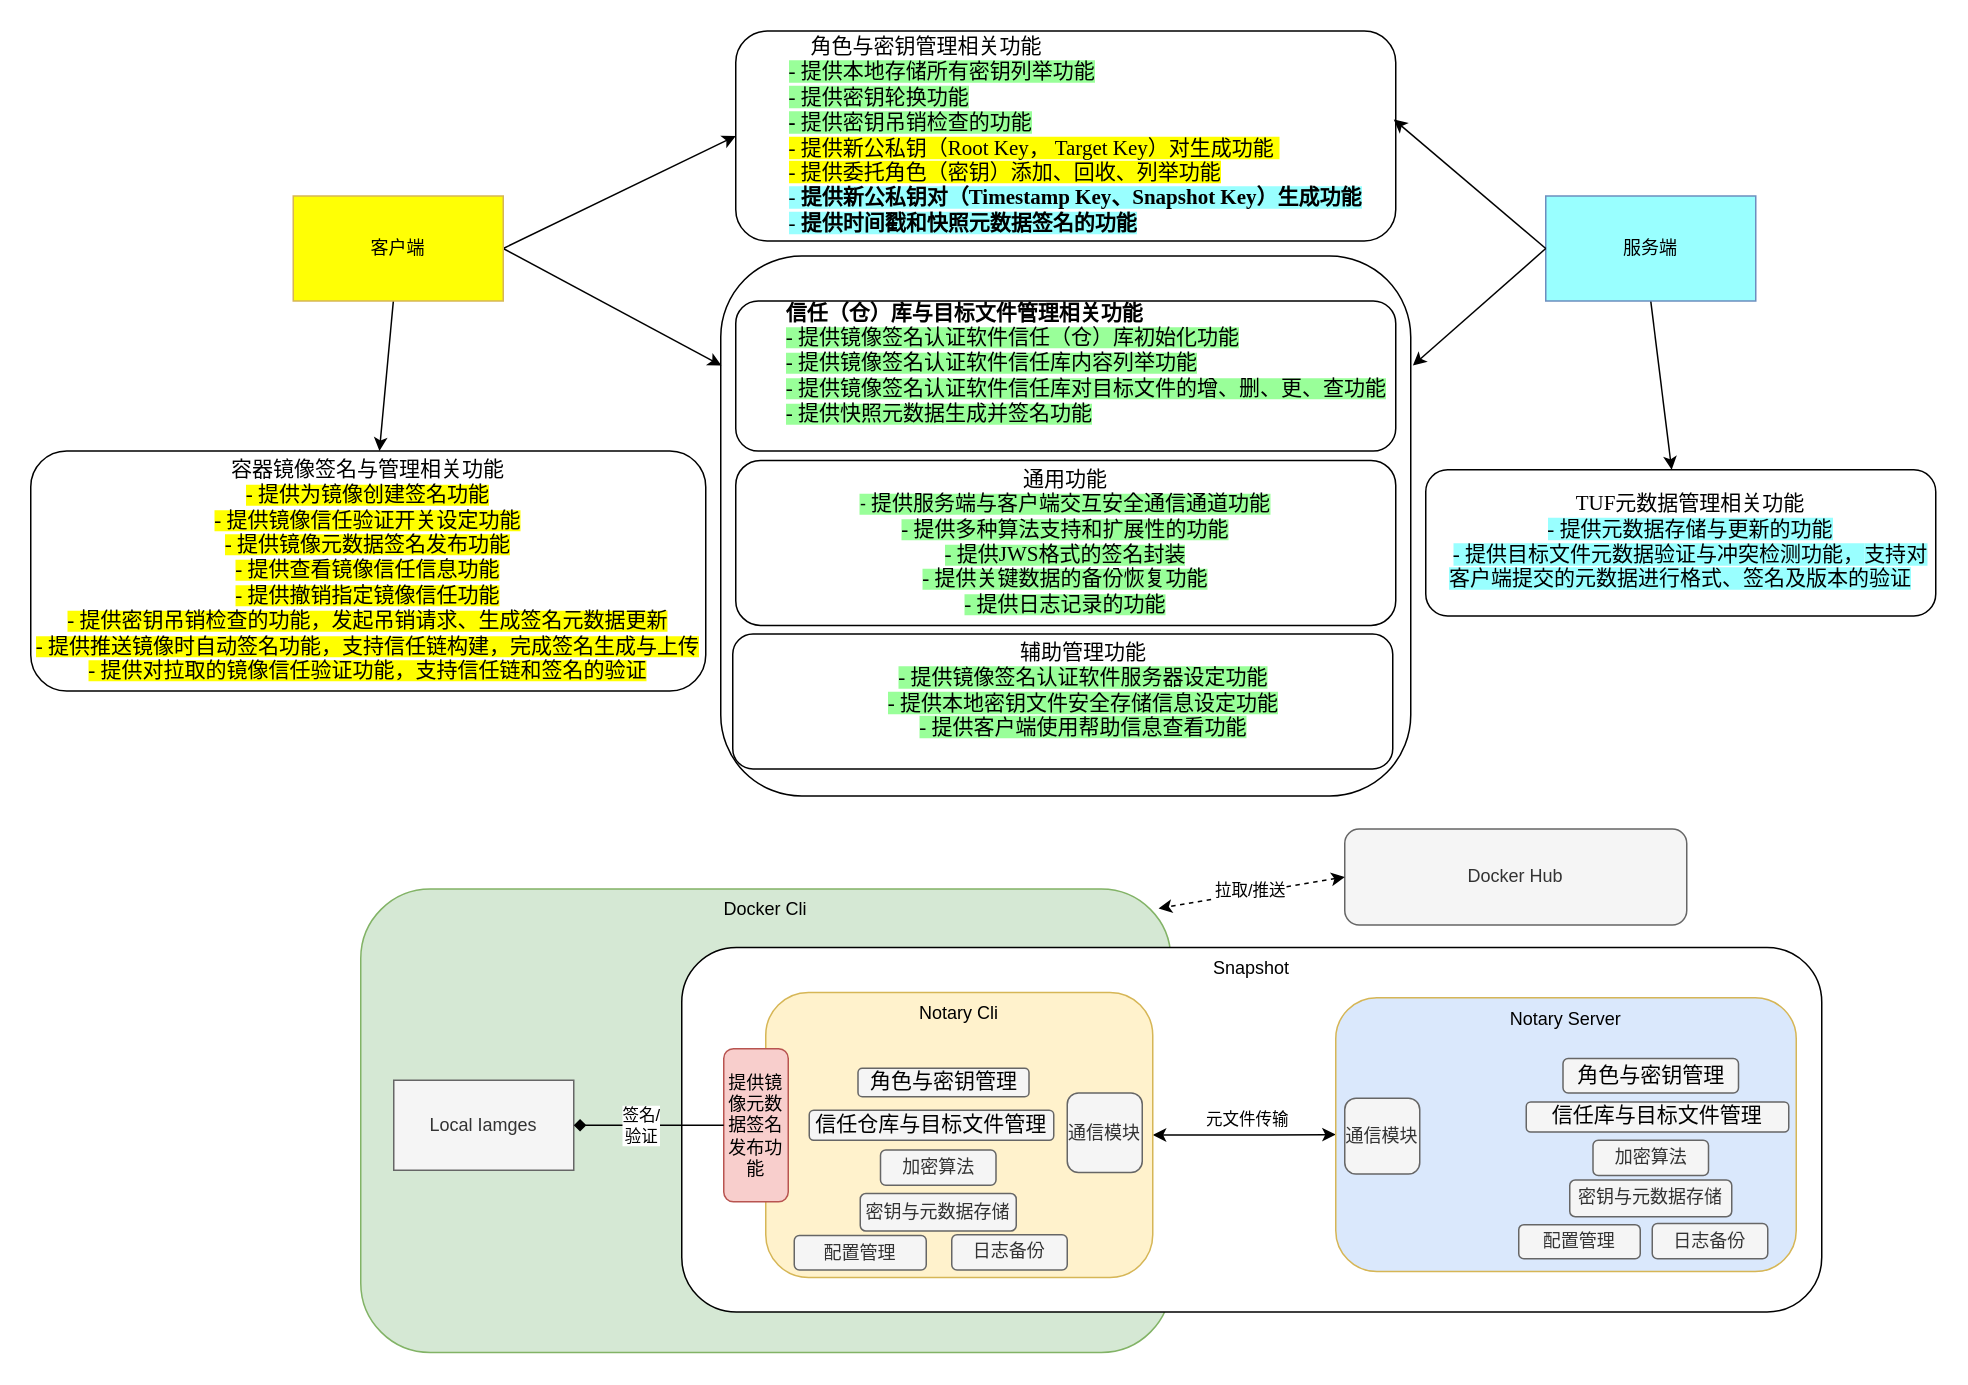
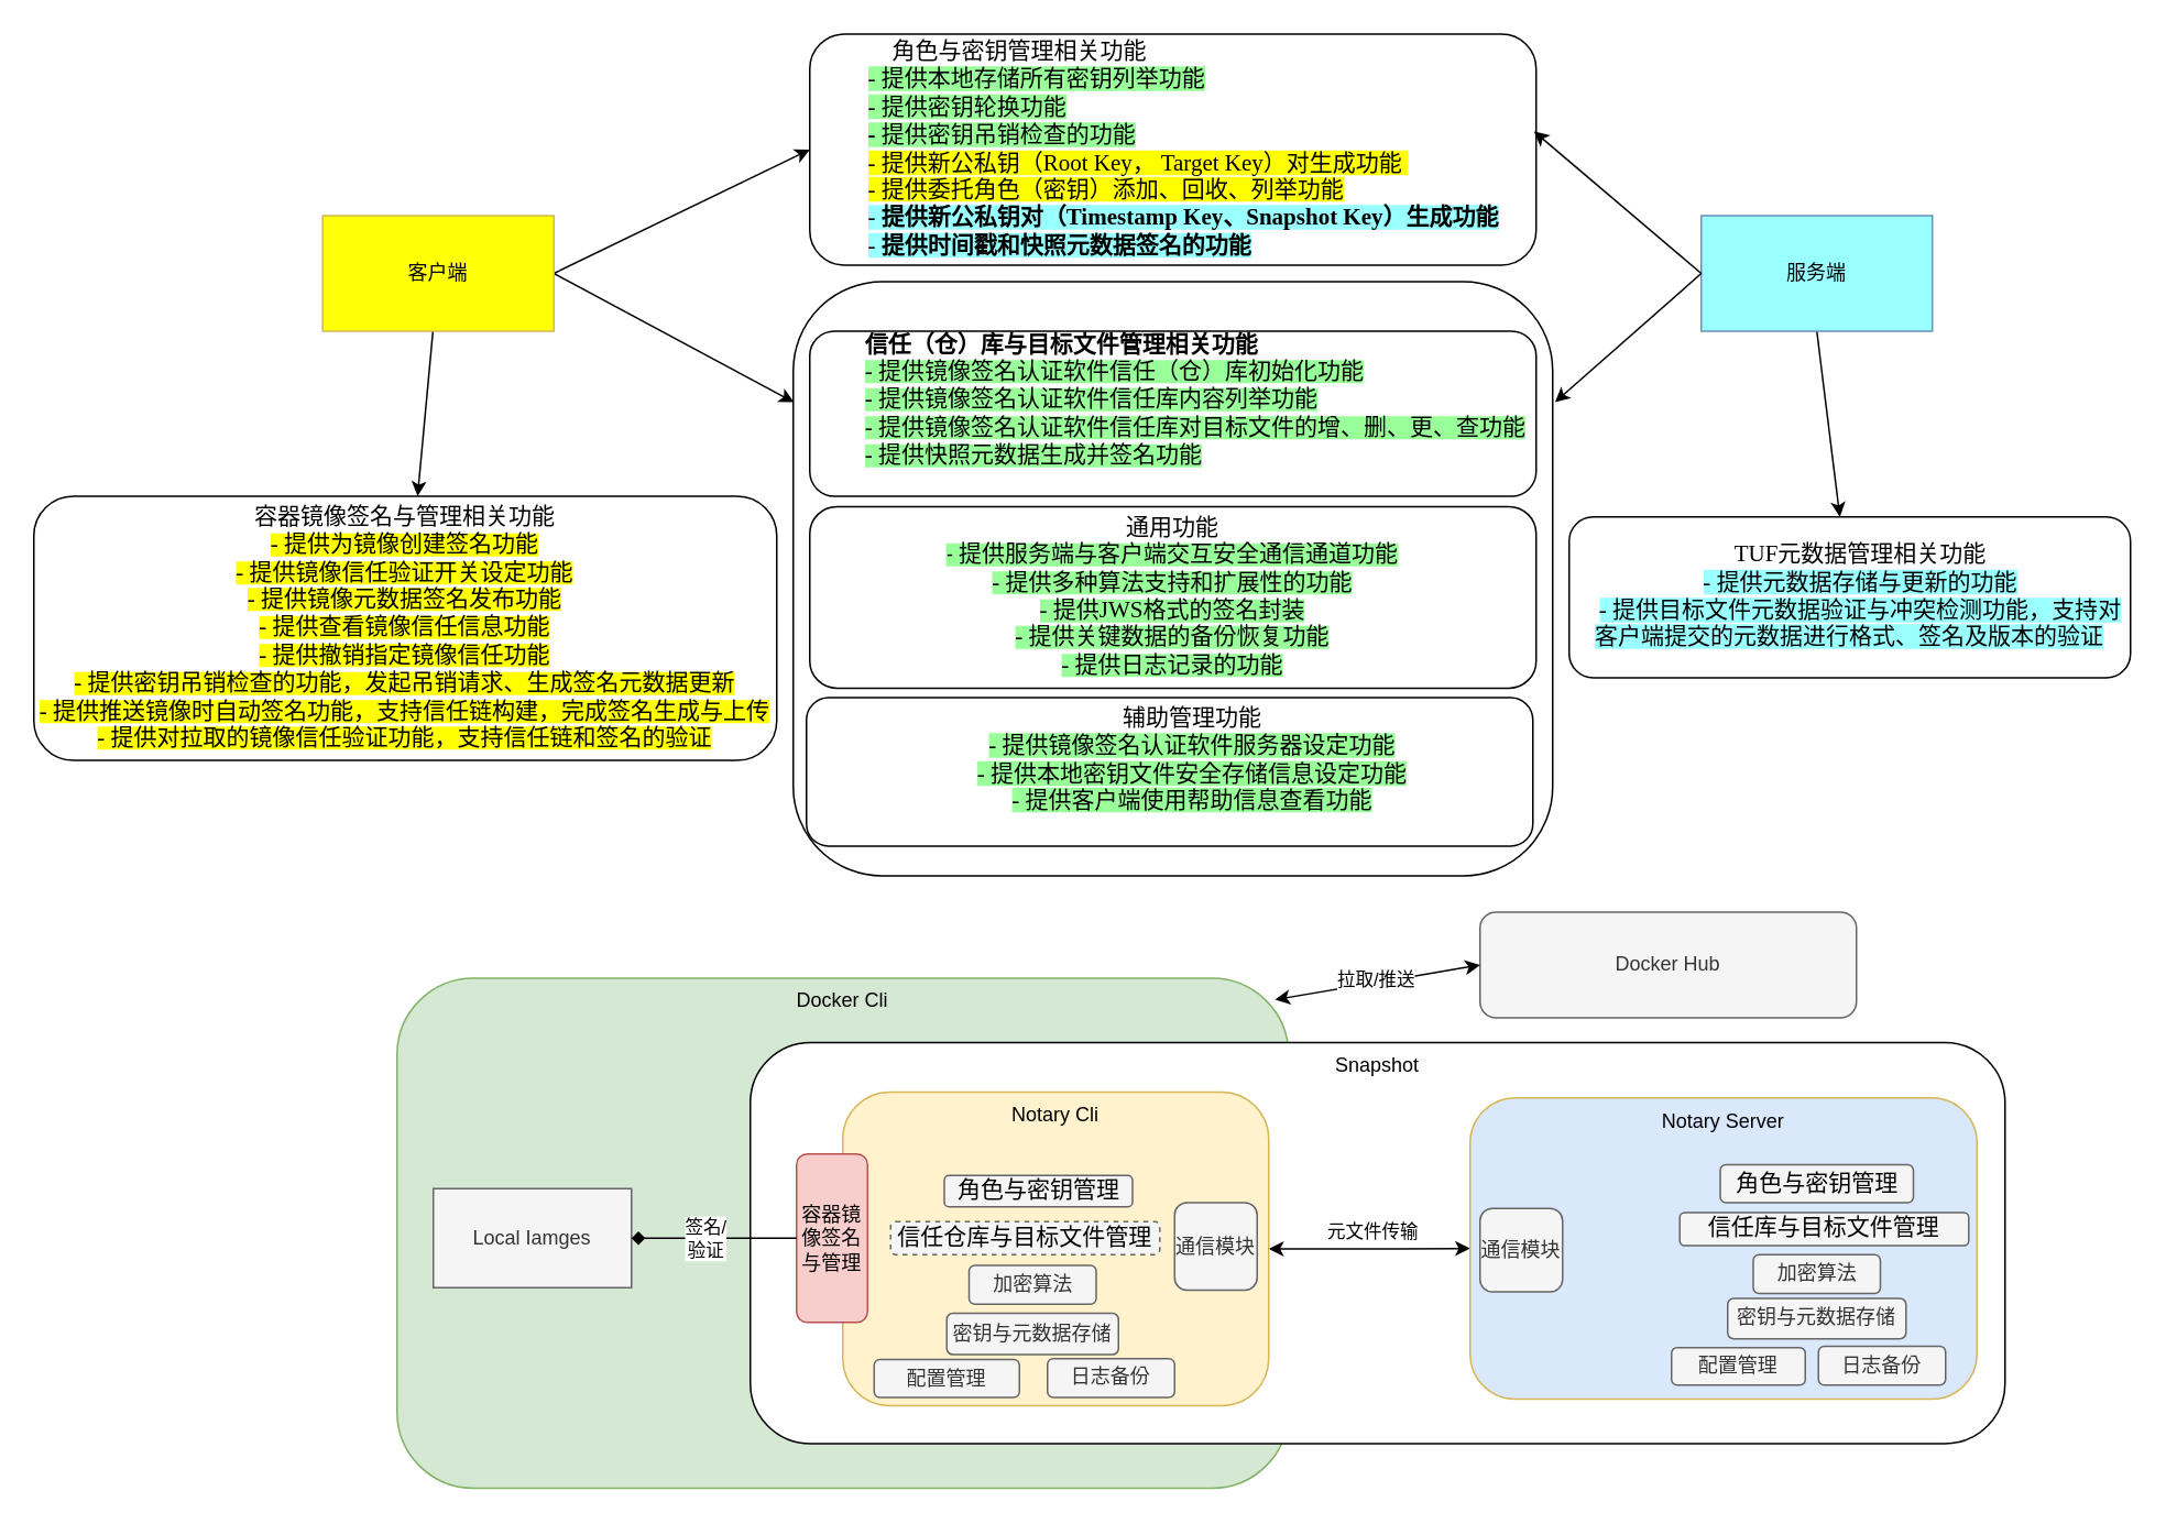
- <mxCell id="26" style="rounded=0;orthogonalLoop=1;jettySize=auto;html=1;exitX=0;exitY=0.5;exitDx=0;exitDy=0;entryX=0.985;entryY=0.042;entryDx=0;entryDy=0;entryPerimeter=0;startArrow=classic;startFill=1;dashed=1;" parent="1" source="25" target="17" edge="1"><mxGeometry relative="1" as="geometry" /></mxCell>
+ <mxCell id="26" style="rounded=0;orthogonalLoop=1;jettySize=auto;html=1;exitX=0;exitY=0.5;exitDx=0;exitDy=0;entryX=0.985;entryY=0.042;entryDx=0;entryDy=0;entryPerimeter=0;startArrow=classic;startFill=1;" parent="1" source="25" target="17" edge="1"><mxGeometry relative="1" as="geometry" /></mxCell>
- <mxCell id="28" value="&lt;span style=&quot;color: rgb(0, 0, 0); font-family: 宋体; font-size: 14px; text-indent: 28px;&quot;&gt;信任仓库与目标文件管理&lt;/span&gt;" style="rounded=1;whiteSpace=wrap;html=1;fillColor=#f5f5f5;fontColor=#333333;strokeColor=#666666;" parent="1" vertex="1"><mxGeometry x="539" y="739.5" width="163" height="20" as="geometry" /></mxCell>
+ <mxCell id="28" value="&lt;span style=&quot;color: rgb(0, 0, 0); font-family: 宋体; font-size: 14px; text-indent: 28px;&quot;&gt;信任仓库与目标文件管理&lt;/span&gt;" style="rounded=1;whiteSpace=wrap;html=1;fillColor=#f5f5f5;fontColor=#333333;strokeColor=#666666;dashed=1;" parent="1" vertex="1"><mxGeometry x="539" y="739.5" width="163" height="20" as="geometry" /></mxCell>
- <mxCell id="32" value="提供镜像元数据签名发布功能" style="rounded=1;whiteSpace=wrap;html=1;fillColor=#f8cecc;strokeColor=#b85450;" parent="1" vertex="1"><mxGeometry x="482" y="698.5" width="43" height="102" as="geometry" /></mxCell>
+ <mxCell id="32" value="容器镜像签名与管理" style="rounded=1;whiteSpace=wrap;html=1;fillColor=#f8cecc;strokeColor=#b85450;" parent="1" vertex="1"><mxGeometry x="482" y="698.5" width="43" height="102" as="geometry" /></mxCell>
